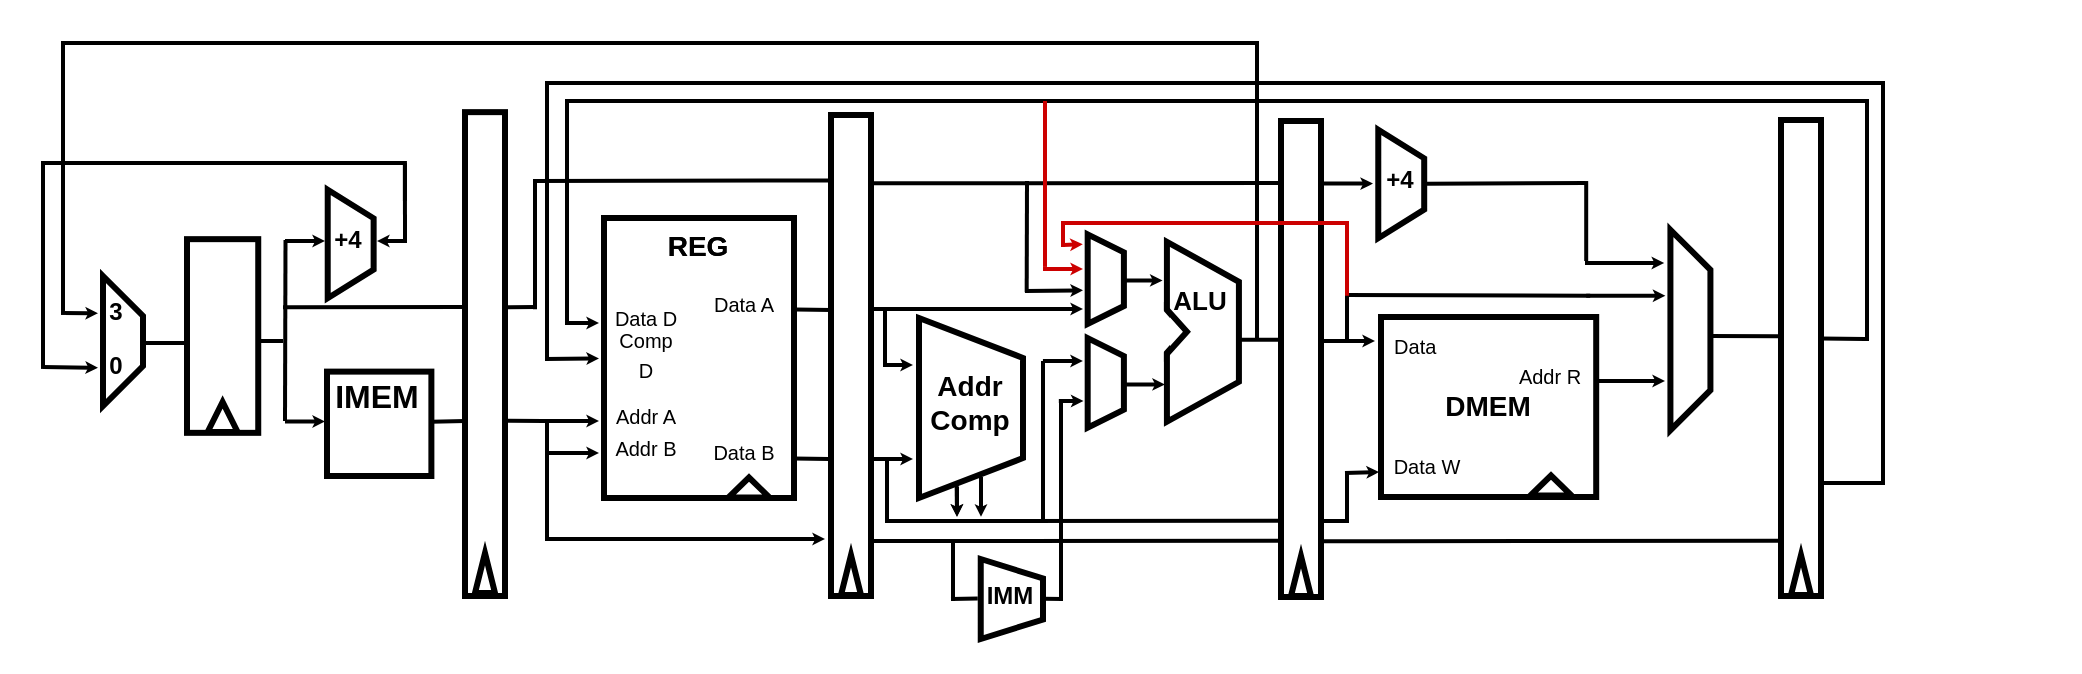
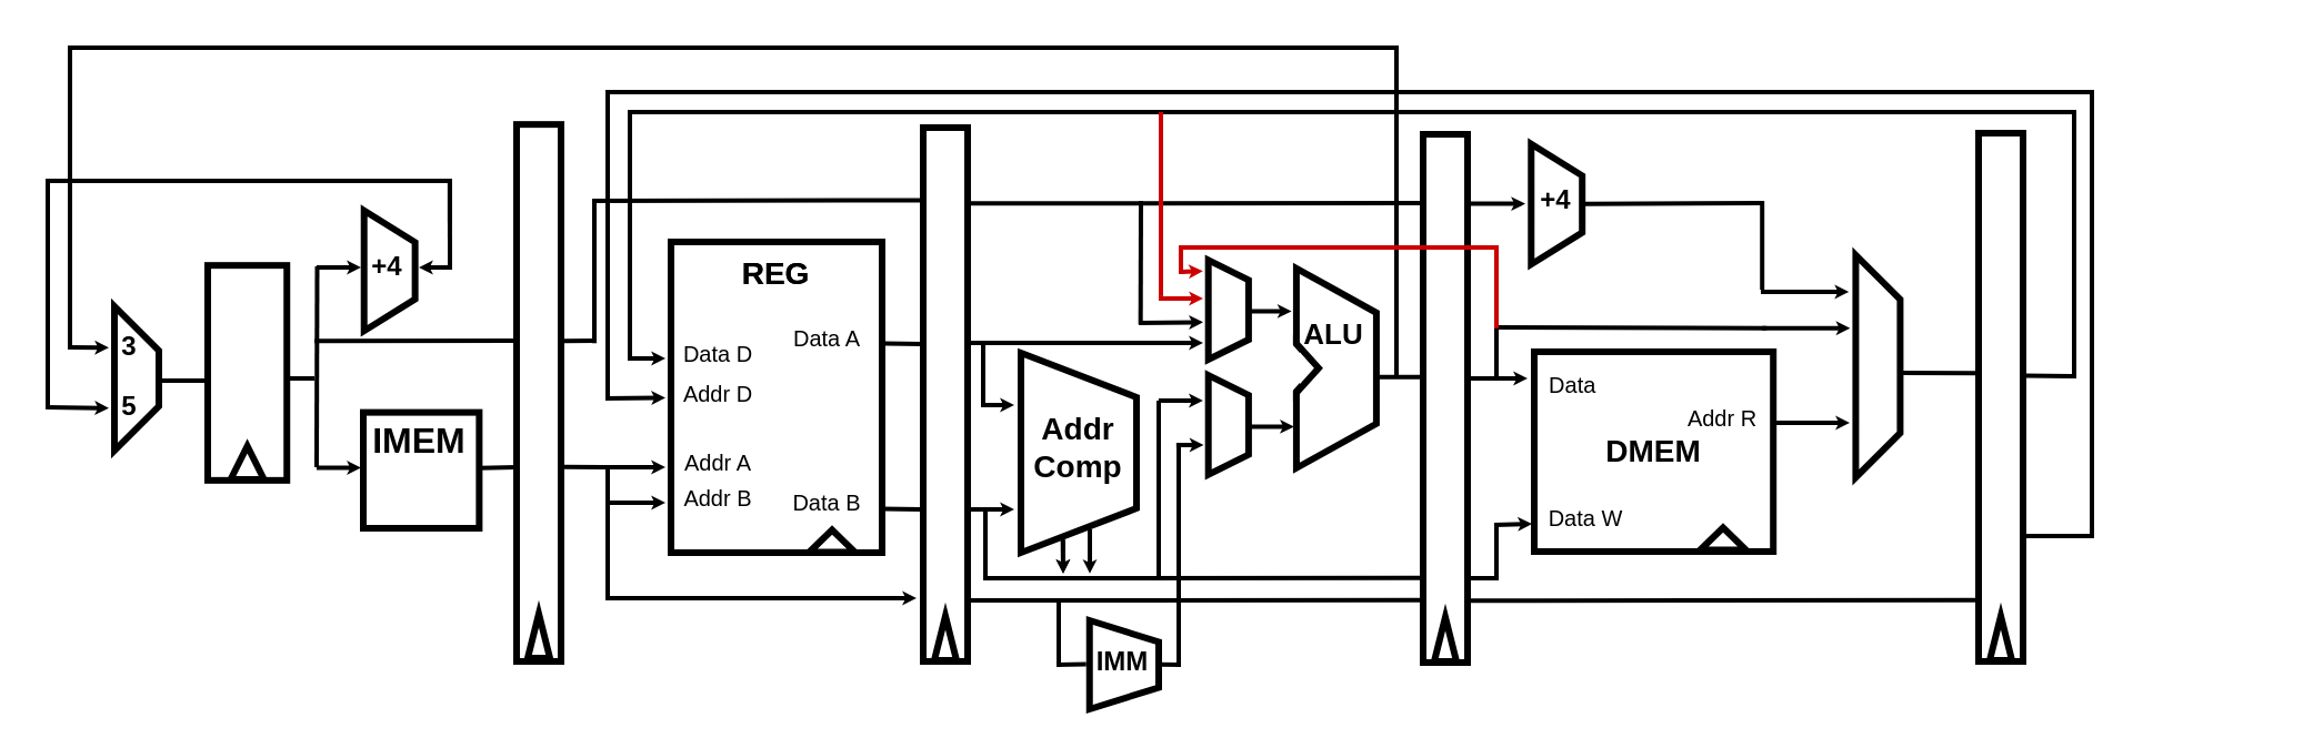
- <mxCell id="118" value="&lt;font style=&quot;font-size: 10px&quot;&gt;Comp D&lt;/font&gt;" style="text;html=1;strokeColor=none;fillColor=none;align=center;verticalAlign=middle;whiteSpace=wrap;rounded=0;" vertex="1" parent="1"><mxGeometry x="304.75" y="167.25" width="36.25" height="20" as="geometry" /></mxCell>
+ <mxCell id="118" value="&lt;font style=&quot;font-size: 10px&quot;&gt;Addr D&lt;/font&gt;" style="text;html=1;strokeColor=none;fillColor=none;align=center;verticalAlign=middle;whiteSpace=wrap;rounded=0;" vertex="1" parent="1"><mxGeometry x="304.75" y="167.25" width="36.25" height="20" as="geometry" /></mxCell>
- <mxCell id="113" value="&lt;b&gt;0&lt;/b&gt;" style="text;html=1;strokeColor=none;fillColor=none;align=center;verticalAlign=middle;whiteSpace=wrap;rounded=0;" vertex="1" parent="1"><mxGeometry x="48" y="177.75" width="20" height="9.5" as="geometry" /></mxCell>
+ <mxCell id="113" value="&lt;b&gt;5&lt;/b&gt;" style="text;html=1;strokeColor=none;fillColor=none;align=center;verticalAlign=middle;whiteSpace=wrap;rounded=0;" vertex="1" parent="1"><mxGeometry x="48" y="177.75" width="20" height="9.5" as="geometry" /></mxCell>
